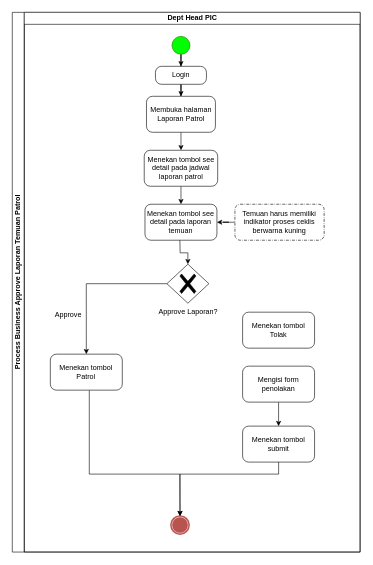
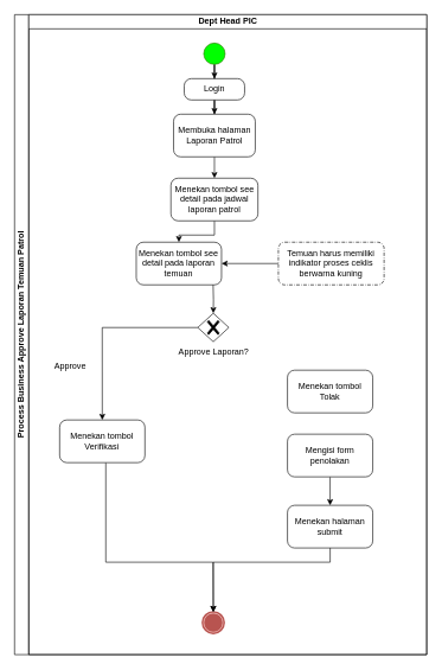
- <mxCell id="12" value="Menekan tombol see detail pada laporan temuan" style="points=[[0.25,0,0],[0.5,0,0],[0.75,0,0],[1,0.25,0],[1,0.5,0],[1,0.75,0],[0.75,1,0],[0.5,1,0],[0.25,1,0],[0,0.75,0],[0,0.5,0],[0,0.25,0]];shape=mxgraph.bpmn.task;whiteSpace=wrap;rectStyle=rounded;size=10;html=1;container=1;expand=0;collapsible=0;taskMarker=abstract;" parent="3" vertex="1"><mxGeometry x="201.25" y="320" width="120" height="60" as="geometry" /></mxCell>
+ <mxCell id="12" value="Menekan tombol see detail pada laporan temuan" style="points=[[0.25,0,0],[0.5,0,0],[0.75,0,0],[1,0.25,0],[1,0.5,0],[1,0.75,0],[0.75,1,0],[0.5,1,0],[0.25,1,0],[0,0.75,0],[0,0.5,0],[0,0.25,0]];shape=mxgraph.bpmn.task;whiteSpace=wrap;rectStyle=rounded;size=10;html=1;container=1;expand=0;collapsible=0;taskMarker=abstract;" parent="3" vertex="1"><mxGeometry x="151.25" y="320" width="120" height="60" as="geometry" /></mxCell>
- <mxCell id="22" value="Approve Laporan?" style="points=[[0.25,0.25,0],[0.5,0,0],[0.75,0.25,0],[1,0.5,0],[0.75,0.75,0],[0.5,1,0],[0.25,0.75,0],[0,0.5,0]];shape=mxgraph.bpmn.gateway2;html=1;verticalLabelPosition=bottom;labelBackgroundColor=#ffffff;verticalAlign=top;align=center;perimeter=rhombusPerimeter;outlineConnect=0;outline=none;symbol=none;gwType=exclusive;" parent="3" vertex="1"><mxGeometry x="237.82" y="420" width="70" height="65" as="geometry" /></mxCell>
+ <mxCell id="22" value="Approve Laporan?" style="points=[[0.25,0.25,0],[0.5,0,0],[0.75,0.25,0],[1,0.5,0],[0.75,0.75,0],[0.5,1,0],[0.25,0.75,0],[0,0.5,0]];shape=mxgraph.bpmn.gateway2;html=1;verticalLabelPosition=bottom;labelBackgroundColor=#ffffff;verticalAlign=top;align=center;perimeter=rhombusPerimeter;outlineConnect=0;outline=none;symbol=none;gwType=exclusive;" parent="3" vertex="1"><mxGeometry x="237.82" y="420" width="43.75" height="40" as="geometry" /></mxCell>
- <mxCell id="26" value="Approve" style="text;html=1;align=center;verticalAlign=middle;resizable=0;points=[];autosize=1;strokeColor=none;fillColor=none;" parent="3" vertex="1"><mxGeometry x="38.44" y="490" width="70" height="30" as="geometry" /></mxCell>
+ <mxCell id="26" value="Approve" style="text;html=1;align=center;verticalAlign=middle;resizable=0;points=[];autosize=1;strokeColor=none;fillColor=none;" parent="3" vertex="1"><mxGeometry x="23.44" y="480" width="70" height="30" as="geometry" /></mxCell>
- <mxCell id="25" value="Menekan tombol Patrol" style="points=[[0.25,0,0],[0.5,0,0],[0.75,0,0],[1,0.25,0],[1,0.5,0],[1,0.75,0],[0.75,1,0],[0.5,1,0],[0.25,1,0],[0,0.75,0],[0,0.5,0],[0,0.25,0]];shape=mxgraph.bpmn.task;whiteSpace=wrap;rectStyle=rounded;size=10;html=1;container=1;expand=0;collapsible=0;taskMarker=abstract;" parent="3" vertex="1"><mxGeometry x="43.44" y="570" width="120" height="60" as="geometry" /></mxCell>
+ <mxCell id="25" value="Menekan tombol Verifikasi" style="points=[[0.25,0,0],[0.5,0,0],[0.75,0,0],[1,0.25,0],[1,0.5,0],[1,0.75,0],[0.75,1,0],[0.5,1,0],[0.25,1,0],[0,0.75,0],[0,0.5,0],[0,0.25,0]];shape=mxgraph.bpmn.task;whiteSpace=wrap;rectStyle=rounded;size=10;html=1;container=1;expand=0;collapsible=0;taskMarker=abstract;" parent="3" vertex="1"><mxGeometry x="43.44" y="570" width="120" height="60" as="geometry" /></mxCell>
- <mxCell id="20" value="Menekan tombol submit" style="points=[[0.25,0,0],[0.5,0,0],[0.75,0,0],[1,0.25,0],[1,0.5,0],[1,0.75,0],[0.75,1,0],[0.5,1,0],[0.25,1,0],[0,0.75,0],[0,0.5,0],[0,0.25,0]];shape=mxgraph.bpmn.task;whiteSpace=wrap;rectStyle=rounded;size=10;html=1;container=1;expand=0;collapsible=0;taskMarker=abstract;" parent="3" vertex="1"><mxGeometry x="364.06" y="690" width="120" height="60" as="geometry" /></mxCell>
+ <mxCell id="20" value="Menekan halaman submit" style="points=[[0.25,0,0],[0.5,0,0],[0.75,0,0],[1,0.25,0],[1,0.5,0],[1,0.75,0],[0.75,1,0],[0.5,1,0],[0.25,1,0],[0,0.75,0],[0,0.5,0],[0,0.25,0]];shape=mxgraph.bpmn.task;whiteSpace=wrap;rectStyle=rounded;size=10;html=1;container=1;expand=0;collapsible=0;taskMarker=abstract;" parent="3" vertex="1"><mxGeometry x="364.06" y="690" width="120" height="60" as="geometry" /></mxCell>
